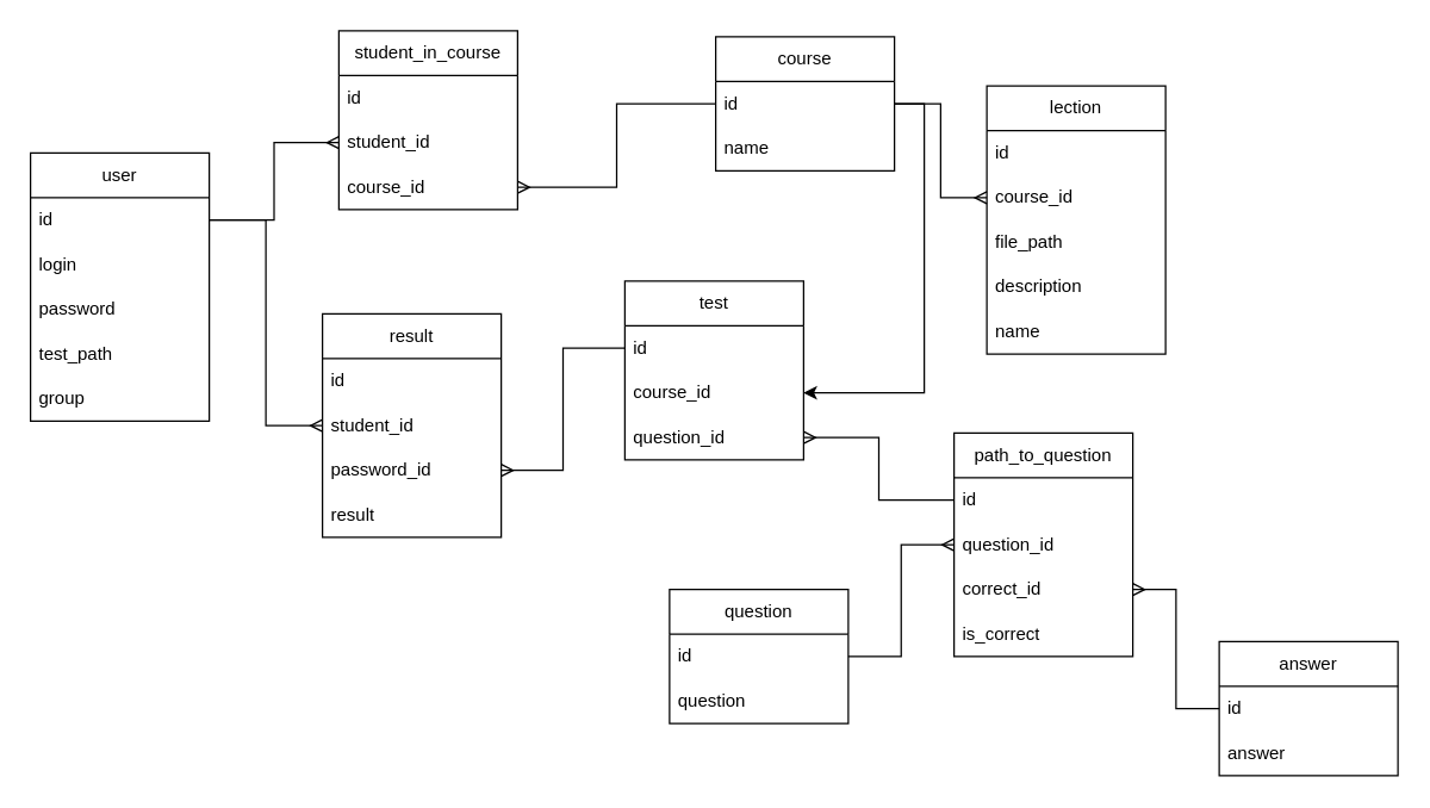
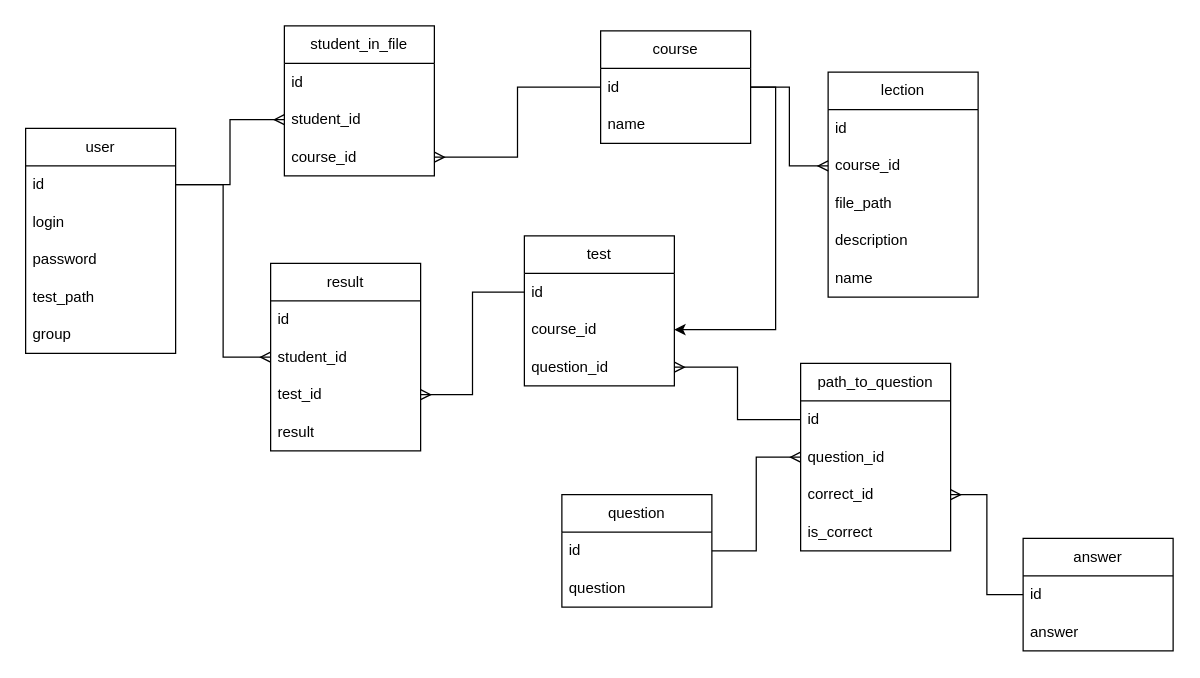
- <mxCell id="17" value="student_in_course" style="swimlane;fontStyle=0;childLayout=stackLayout;horizontal=1;startSize=30;horizontalStack=0;resizeParent=1;resizeParentMax=0;resizeLast=0;collapsible=1;marginBottom=0;whiteSpace=wrap;html=1;" parent="1" vertex="1"><mxGeometry x="227" y="20" width="120" height="120" as="geometry" /></mxCell>
+ <mxCell id="17" value="student_in_file" style="swimlane;fontStyle=0;childLayout=stackLayout;horizontal=1;startSize=30;horizontalStack=0;resizeParent=1;resizeParentMax=0;resizeLast=0;collapsible=1;marginBottom=0;whiteSpace=wrap;html=1;" parent="1" vertex="1"><mxGeometry x="227" y="20" width="120" height="120" as="geometry" /></mxCell>
- <mxCell id="30" value="password_id" style="text;strokeColor=none;fillColor=none;align=left;verticalAlign=middle;spacingLeft=4;spacingRight=4;overflow=hidden;points=[[0,0.5],[1,0.5]];portConstraint=eastwest;rotatable=0;whiteSpace=wrap;html=1;" parent="27" vertex="1"><mxGeometry y="90" width="120" height="30" as="geometry" /></mxCell>
+ <mxCell id="30" value="test_id" style="text;strokeColor=none;fillColor=none;align=left;verticalAlign=middle;spacingLeft=4;spacingRight=4;overflow=hidden;points=[[0,0.5],[1,0.5]];portConstraint=eastwest;rotatable=0;whiteSpace=wrap;html=1;" parent="27" vertex="1"><mxGeometry y="90" width="120" height="30" as="geometry" /></mxCell>
